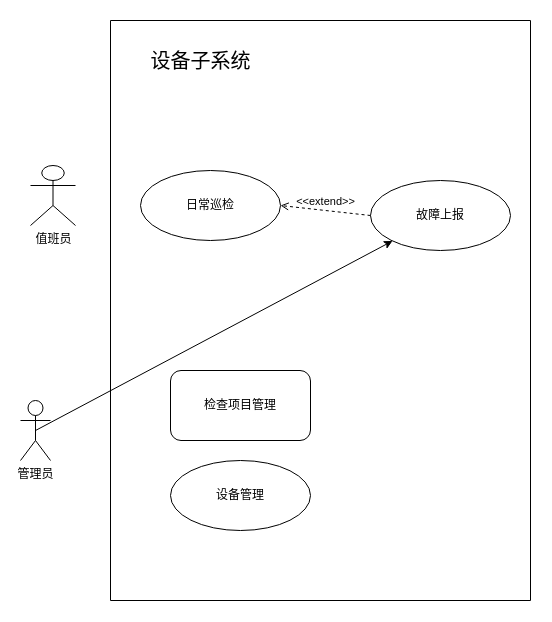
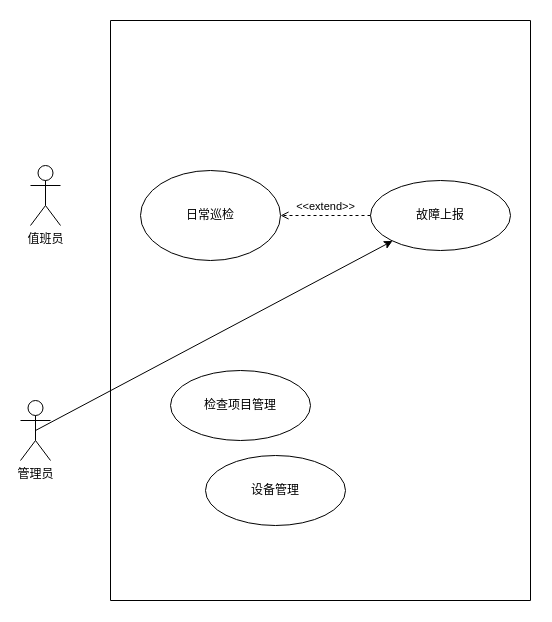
- <mxCell id="3" value="&lt;font style=&quot;font-size: 20px;&quot;&gt;设备子系统&lt;/font&gt;" style="text;html=1;align=center;verticalAlign=middle;resizable=0;points=[];autosize=1;strokeColor=none;fillColor=none;" vertex="1" parent="2"><mxGeometry x="30" y="20" width="120" height="40" as="geometry" /></mxCell>
- <mxCell id="9" value="值班员" style="shape=umlActor;verticalLabelPosition=bottom;verticalAlign=top;html=1;outlineConnect=0;" vertex="1" parent="1"><mxGeometry x="30" y="165" width="45" height="60" as="geometry" /></mxCell>
+ <mxCell id="9" value="值班员" style="shape=umlActor;verticalLabelPosition=bottom;verticalAlign=top;html=1;outlineConnect=0;" vertex="1" parent="1"><mxGeometry x="30" y="165" width="30" height="60" as="geometry" /></mxCell>
- <mxCell id="6" value="日常巡检" style="ellipse;whiteSpace=wrap;html=1;" vertex="1" parent="2"><mxGeometry x="30" y="150" width="140" height="70" as="geometry" /></mxCell>
+ <mxCell id="6" value="日常巡检" style="ellipse;whiteSpace=wrap;html=1;" vertex="1" parent="2"><mxGeometry x="30" y="150" width="140" height="90" as="geometry" /></mxCell>
- <mxCell id="5" value="检查项目管理" style="whiteSpace=wrap;html=1;rounded=1;" vertex="1" parent="2"><mxGeometry x="60" y="350" width="140" height="70" as="geometry" /></mxCell>
+ <mxCell id="5" value="检查项目管理" style="ellipse;whiteSpace=wrap;html=1;" vertex="1" parent="2"><mxGeometry x="60" y="350" width="140" height="70" as="geometry" /></mxCell>
- <mxCell id="4" value="设备管理" style="ellipse;whiteSpace=wrap;html=1;" vertex="1" parent="2"><mxGeometry x="60" y="440" width="140" height="70" as="geometry" /></mxCell>
+ <mxCell id="4" value="设备管理" style="ellipse;whiteSpace=wrap;html=1;" vertex="1" parent="2"><mxGeometry x="95" y="435" width="140" height="70" as="geometry" /></mxCell>
